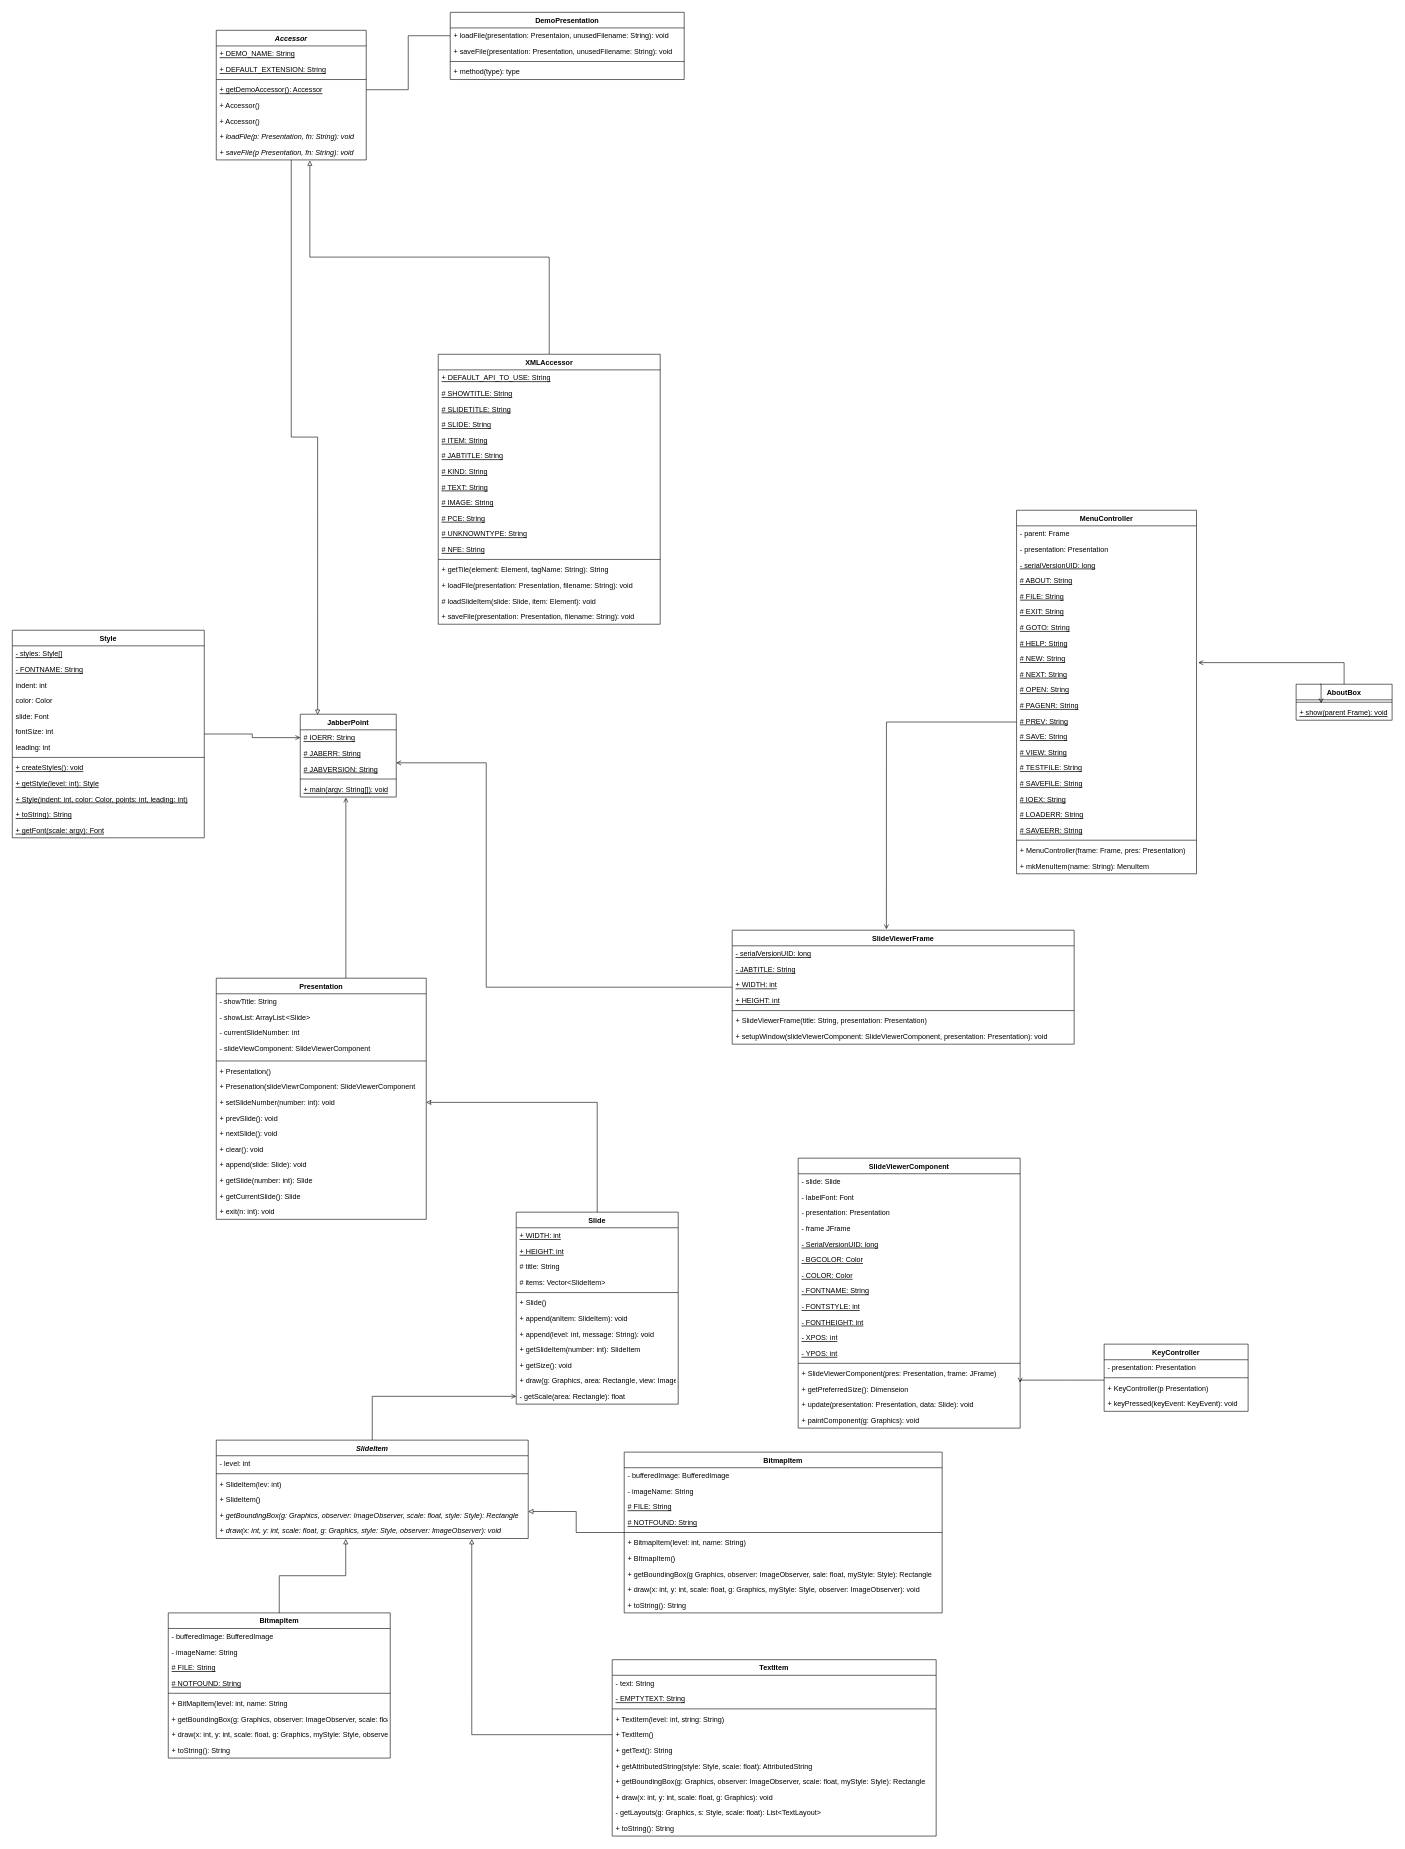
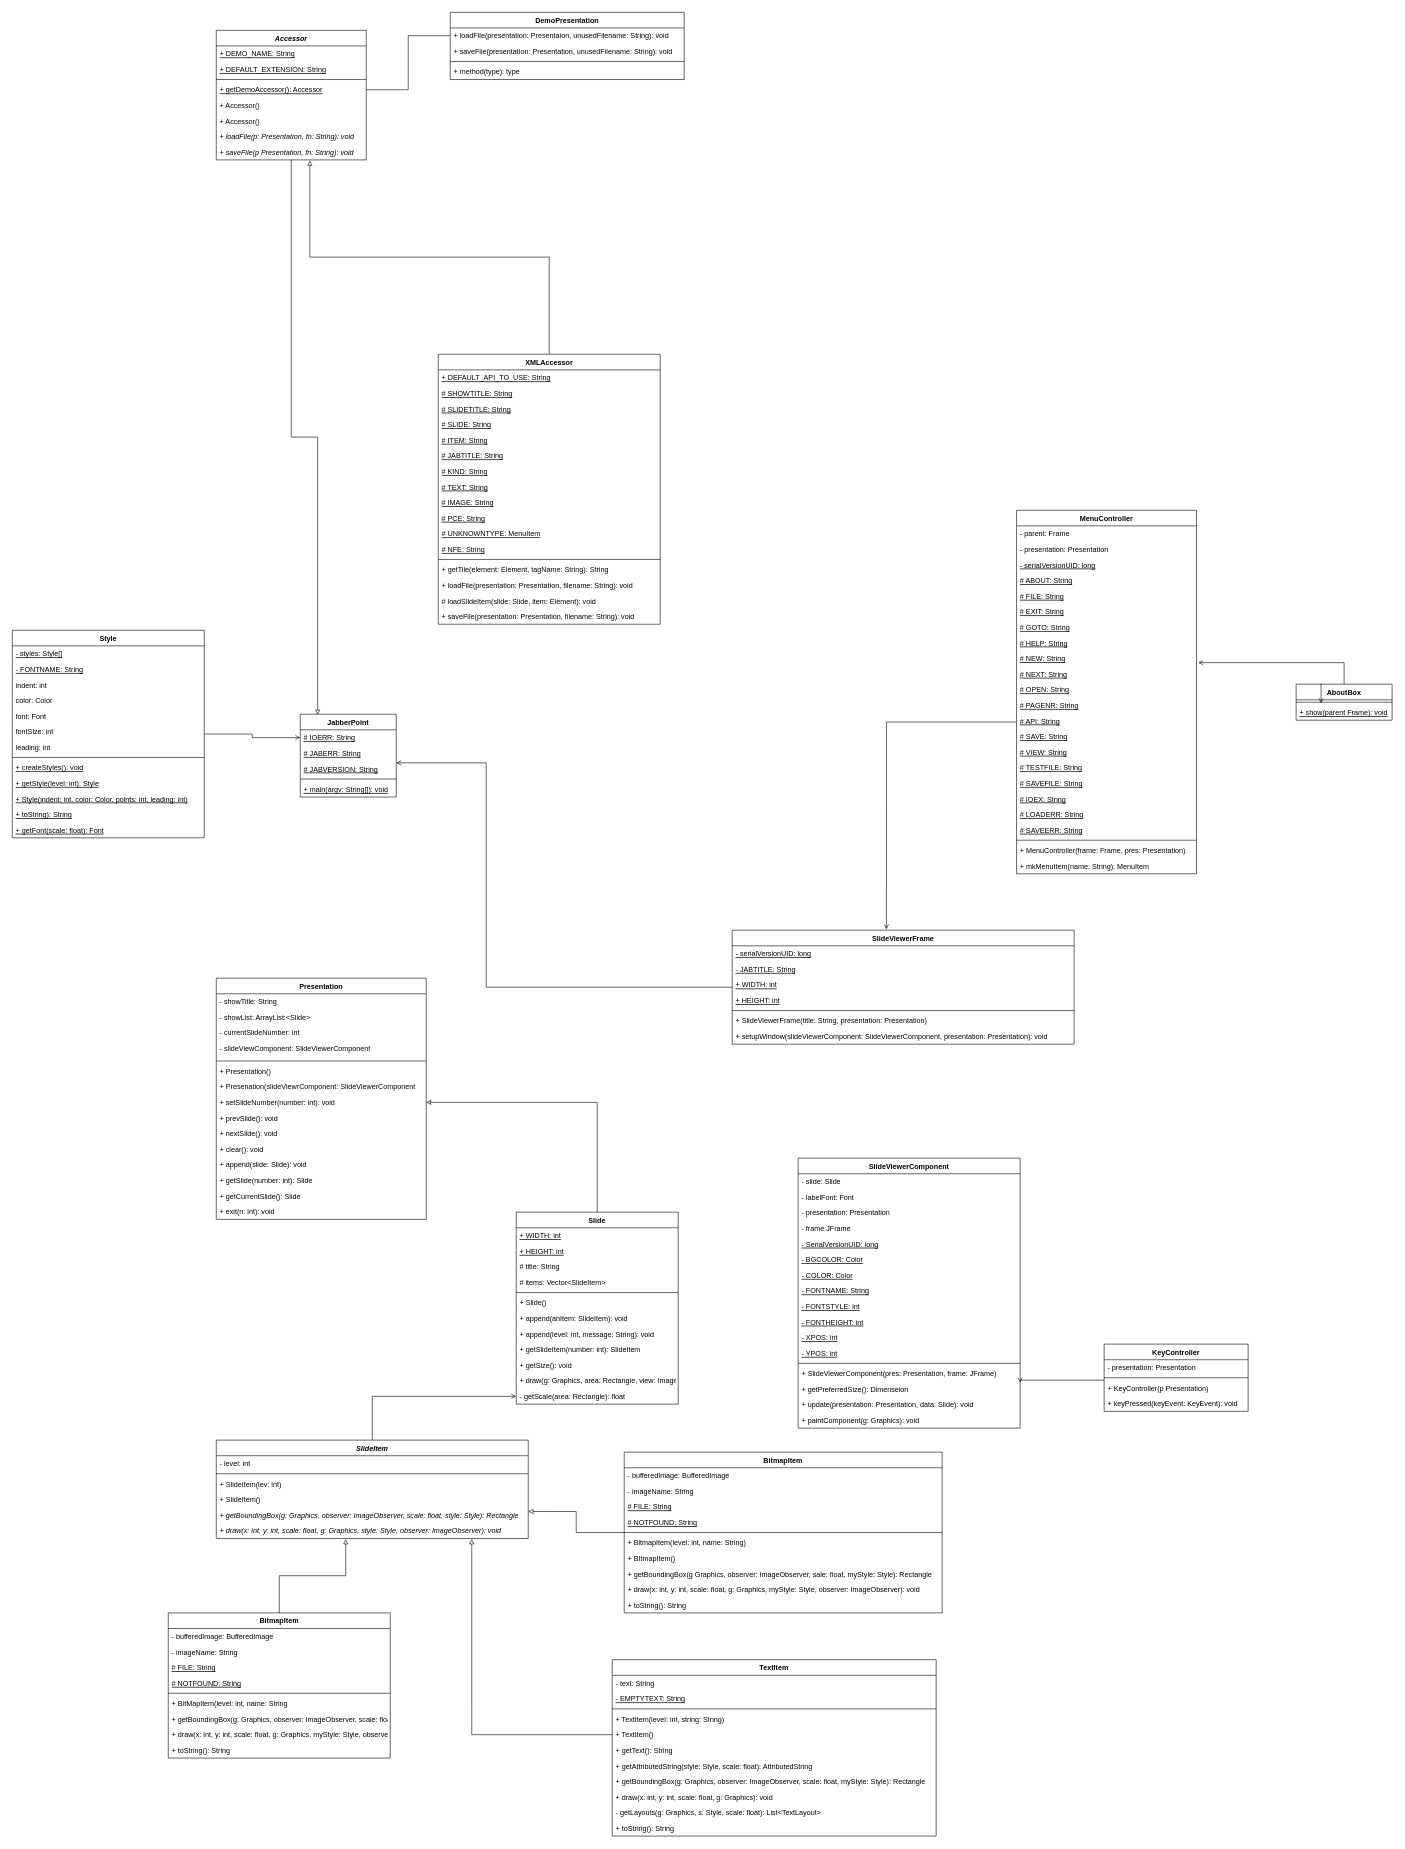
- <mxCell id="164" value="# UNKNOWNTYPE: String" style="text;strokeColor=none;fillColor=none;align=left;verticalAlign=top;spacingLeft=4;spacingRight=4;overflow=hidden;rotatable=0;points=[[0,0.5],[1,0.5]];portConstraint=eastwest;fontStyle=4" vertex="1" parent="153"><mxGeometry y="286" width="370" height="26" as="geometry" /></mxCell>
+ <mxCell id="164" value="# UNKNOWNTYPE: MenuItem" style="text;strokeColor=none;fillColor=none;align=left;verticalAlign=top;spacingLeft=4;spacingRight=4;overflow=hidden;rotatable=0;points=[[0,0.5],[1,0.5]];portConstraint=eastwest;fontStyle=4" vertex="1" parent="153"><mxGeometry y="286" width="370" height="26" as="geometry" /></mxCell>
- <mxCell id="131" value="slide: Font" style="text;strokeColor=none;fillColor=none;align=left;verticalAlign=top;spacingLeft=4;spacingRight=4;overflow=hidden;rotatable=0;points=[[0,0.5],[1,0.5]];portConstraint=eastwest;fontStyle=0" vertex="1" parent="126"><mxGeometry y="130" width="320" height="26" as="geometry" /></mxCell>
+ <mxCell id="131" value="font: Font" style="text;strokeColor=none;fillColor=none;align=left;verticalAlign=top;spacingLeft=4;spacingRight=4;overflow=hidden;rotatable=0;points=[[0,0.5],[1,0.5]];portConstraint=eastwest;fontStyle=0" vertex="1" parent="126"><mxGeometry y="130" width="320" height="26" as="geometry" /></mxCell>
- <mxCell id="48" value="# PREV: String" style="text;strokeColor=none;fillColor=none;align=left;verticalAlign=top;spacingLeft=4;spacingRight=4;overflow=hidden;rotatable=0;points=[[0,0.5],[1,0.5]];portConstraint=eastwest;fontStyle=4" vertex="1" parent="35"><mxGeometry y="338" width="300" height="26" as="geometry" /></mxCell>
+ <mxCell id="48" value="# API: String" style="text;strokeColor=none;fillColor=none;align=left;verticalAlign=top;spacingLeft=4;spacingRight=4;overflow=hidden;rotatable=0;points=[[0,0.5],[1,0.5]];portConstraint=eastwest;fontStyle=4" vertex="1" parent="35"><mxGeometry y="338" width="300" height="26" as="geometry" /></mxCell>
- <mxCell id="139" value="+ getFont(scale: argv): Font" style="text;strokeColor=none;fillColor=none;align=left;verticalAlign=top;spacingLeft=4;spacingRight=4;overflow=hidden;rotatable=0;points=[[0,0.5],[1,0.5]];portConstraint=eastwest;fontStyle=4" vertex="1" parent="126"><mxGeometry y="320" width="320" height="26" as="geometry" /></mxCell>
+ <mxCell id="139" value="+ getFont(scale: float): Font" style="text;strokeColor=none;fillColor=none;align=left;verticalAlign=top;spacingLeft=4;spacingRight=4;overflow=hidden;rotatable=0;points=[[0,0.5],[1,0.5]];portConstraint=eastwest;fontStyle=4" vertex="1" parent="126"><mxGeometry y="320" width="320" height="26" as="geometry" /></mxCell>
- <mxCell id="59" style="edgeStyle=orthogonalEdgeStyle;rounded=0;orthogonalLoop=1;jettySize=auto;html=1;entryX=0.475;entryY=1.038;entryDx=0;entryDy=0;entryPerimeter=0;endArrow=open;endFill=0;" edge="1" parent="1" source="60" target="27"><mxGeometry relative="1" as="geometry"><Array as="points"><mxPoint x="576" y="1500" /><mxPoint x="576" y="1500" /></Array></mxGeometry></mxCell>
